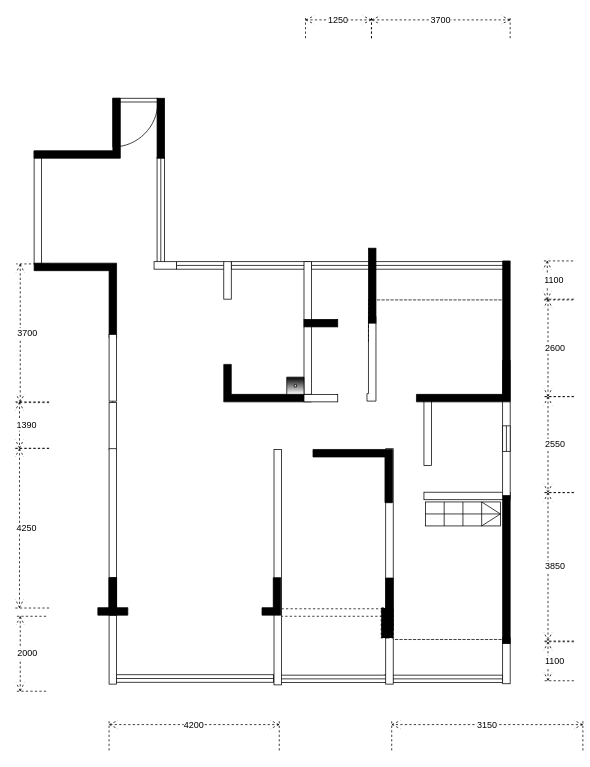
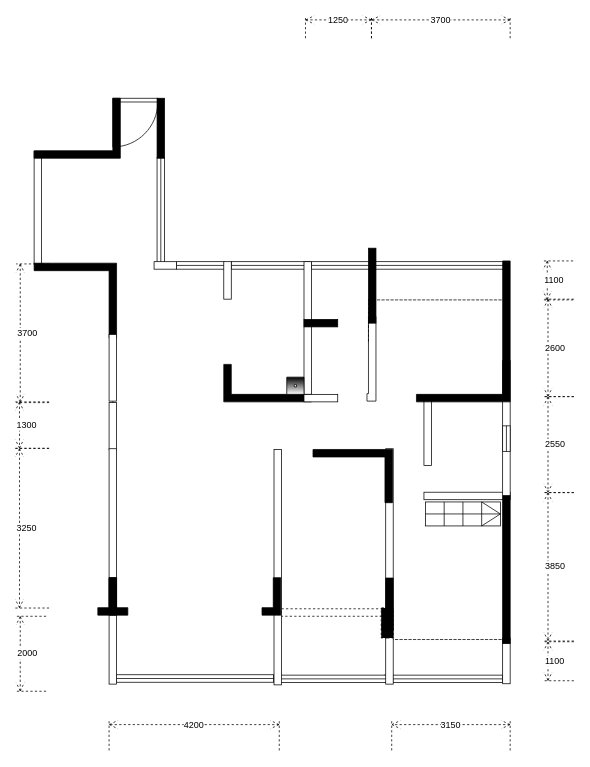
- <mxCell id="48" value="1390&lt;br&gt;" style="shape=dimension;direction=south;whiteSpace=wrap;html=1;align=left;points=[];verticalAlign=middle;labelBackgroundColor=#ffffff;dashed=1;" parent="1" vertex="1"><mxGeometry x="20" y="535" width="45" height="62" as="geometry" /></mxCell>
+ <mxCell id="48" value="1300&lt;br&gt;" style="shape=dimension;direction=south;whiteSpace=wrap;html=1;align=left;points=[];verticalAlign=middle;labelBackgroundColor=#ffffff;dashed=1;" parent="1" vertex="1"><mxGeometry x="20" y="535" width="45" height="62" as="geometry" /></mxCell>
- <mxCell id="49" value="4250&lt;br&gt;" style="shape=dimension;direction=south;whiteSpace=wrap;html=1;align=left;points=[];verticalAlign=middle;labelBackgroundColor=#ffffff;dashed=1;" parent="1" vertex="1"><mxGeometry x="20" y="597" width="45" height="213" as="geometry" /></mxCell>
+ <mxCell id="49" value="3250&lt;br&gt;" style="shape=dimension;direction=south;whiteSpace=wrap;html=1;align=left;points=[];verticalAlign=middle;labelBackgroundColor=#ffffff;dashed=1;" parent="1" vertex="1"><mxGeometry x="20" y="597" width="45" height="213" as="geometry" /></mxCell>
- <mxCell id="46" value="3150" style="shape=dimension;direction=west;whiteSpace=wrap;html=1;align=center;points=[];verticalAlign=top;spacingTop=-8;labelBackgroundColor=#ffffff;dashed=1;" parent="1" vertex="1"><mxGeometry x="522" y="960" width="255" height="40" as="geometry" /></mxCell>
+ <mxCell id="46" value="3150" style="shape=dimension;direction=west;whiteSpace=wrap;html=1;align=center;points=[];verticalAlign=top;spacingTop=-8;labelBackgroundColor=#ffffff;dashed=1;" parent="1" vertex="1"><mxGeometry x="522" y="960" width="158" height="40" as="geometry" /></mxCell>
